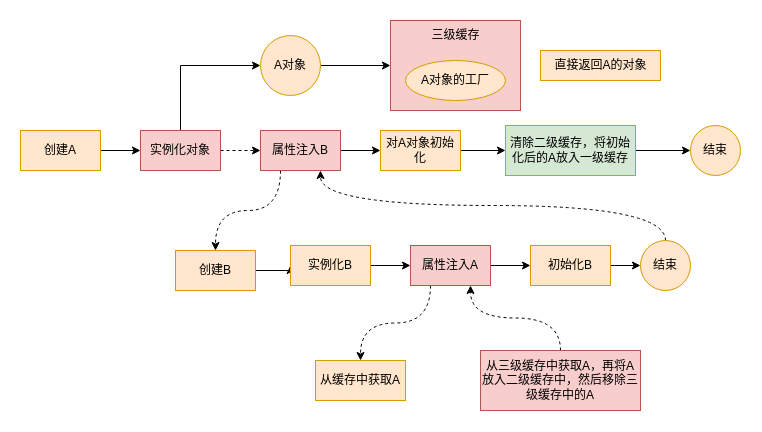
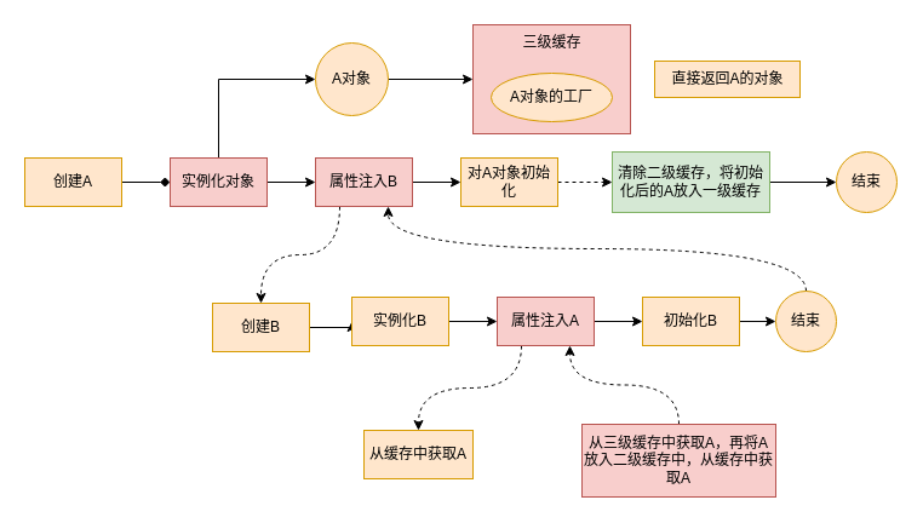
- <mxCell id="2" style="edgeStyle=orthogonalEdgeStyle;rounded=0;orthogonalLoop=1;jettySize=auto;html=1;exitX=1;exitY=0.5;exitDx=0;exitDy=0;entryX=0;entryY=0.5;entryDx=0;entryDy=0;" edge="1" parent="1" source="3" target="6"><mxGeometry relative="1" as="geometry" /></mxCell>
+ <mxCell id="2" style="edgeStyle=orthogonalEdgeStyle;rounded=0;orthogonalLoop=1;jettySize=auto;html=1;exitX=1;exitY=0.5;exitDx=0;exitDy=0;entryX=0;entryY=0.5;entryDx=0;entryDy=0;endArrow=diamond;" edge="1" parent="1" source="3" target="6"><mxGeometry relative="1" as="geometry" /></mxCell>
- <mxCell id="5" style="edgeStyle=orthogonalEdgeStyle;rounded=0;orthogonalLoop=1;jettySize=auto;html=1;exitX=1;exitY=0.5;exitDx=0;exitDy=0;entryX=0;entryY=0.5;entryDx=0;entryDy=0;dashed=1;" edge="1" parent="1" source="6" target="15"><mxGeometry relative="1" as="geometry" /></mxCell>
+ <mxCell id="5" style="edgeStyle=orthogonalEdgeStyle;rounded=0;orthogonalLoop=1;jettySize=auto;html=1;exitX=1;exitY=0.5;exitDx=0;exitDy=0;entryX=0;entryY=0.5;entryDx=0;entryDy=0;" edge="1" parent="1" source="6" target="15"><mxGeometry relative="1" as="geometry" /></mxCell>
- <mxCell id="16" style="edgeStyle=orthogonalEdgeStyle;rounded=0;orthogonalLoop=1;jettySize=auto;html=1;exitX=1;exitY=0.5;exitDx=0;exitDy=0;" edge="1" parent="1" source="17" target="19"><mxGeometry relative="1" as="geometry" /></mxCell>
+ <mxCell id="16" style="edgeStyle=orthogonalEdgeStyle;rounded=0;orthogonalLoop=1;jettySize=auto;html=1;exitX=1;exitY=0.5;exitDx=0;exitDy=0;dashed=1;" edge="1" parent="1" source="17" target="19"><mxGeometry relative="1" as="geometry" /></mxCell>
- <mxCell id="32" value="从缓存中获取A" style="rounded=0;whiteSpace=wrap;html=1;fillColor=#ffe6cc;strokeColor=#d79b00;" vertex="1" parent="1"><mxGeometry x="315" y="360" width="90" height="40" as="geometry" /></mxCell>
+ <mxCell id="32" value="从缓存中获取A" style="rounded=0;whiteSpace=wrap;html=1;fillColor=#ffe6cc;strokeColor=#d79b00;" vertex="1" parent="1"><mxGeometry x="300" y="355" width="90" height="40" as="geometry" /></mxCell>
- <mxCell id="34" value="从三级缓存中获取A，再将A放入二级缓存中，然后移除三级缓存中的A" style="rounded=0;whiteSpace=wrap;html=1;fillColor=#f8cecc;strokeColor=#b85450;" vertex="1" parent="1"><mxGeometry x="480" y="350" width="160" height="60" as="geometry" /></mxCell>
+ <mxCell id="34" value="从三级缓存中获取A，再将A放入二级缓存中，从缓存中获取A" style="rounded=0;whiteSpace=wrap;html=1;fillColor=#f8cecc;strokeColor=#b85450;" vertex="1" parent="1"><mxGeometry x="480" y="350" width="160" height="60" as="geometry" /></mxCell>
